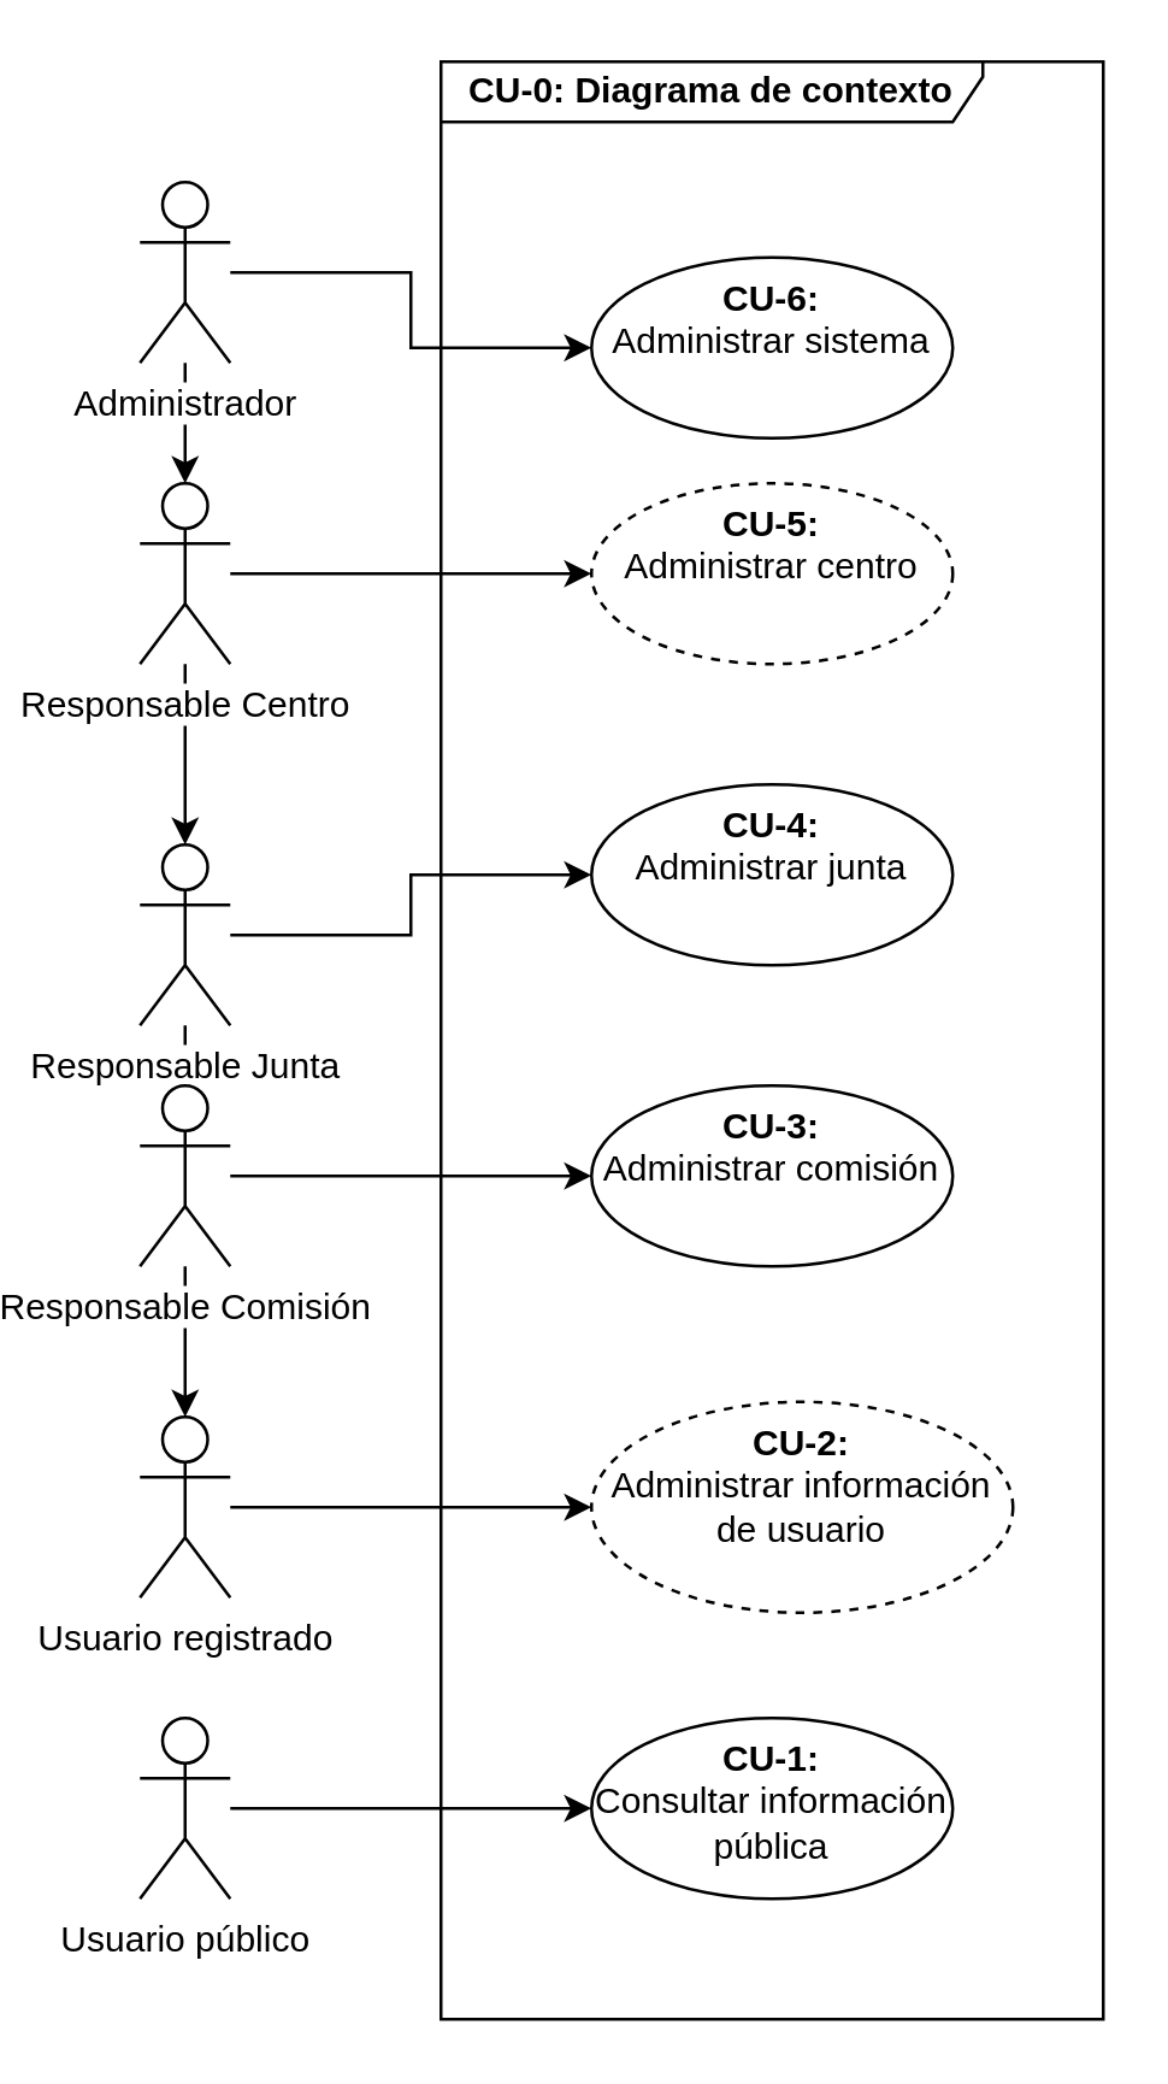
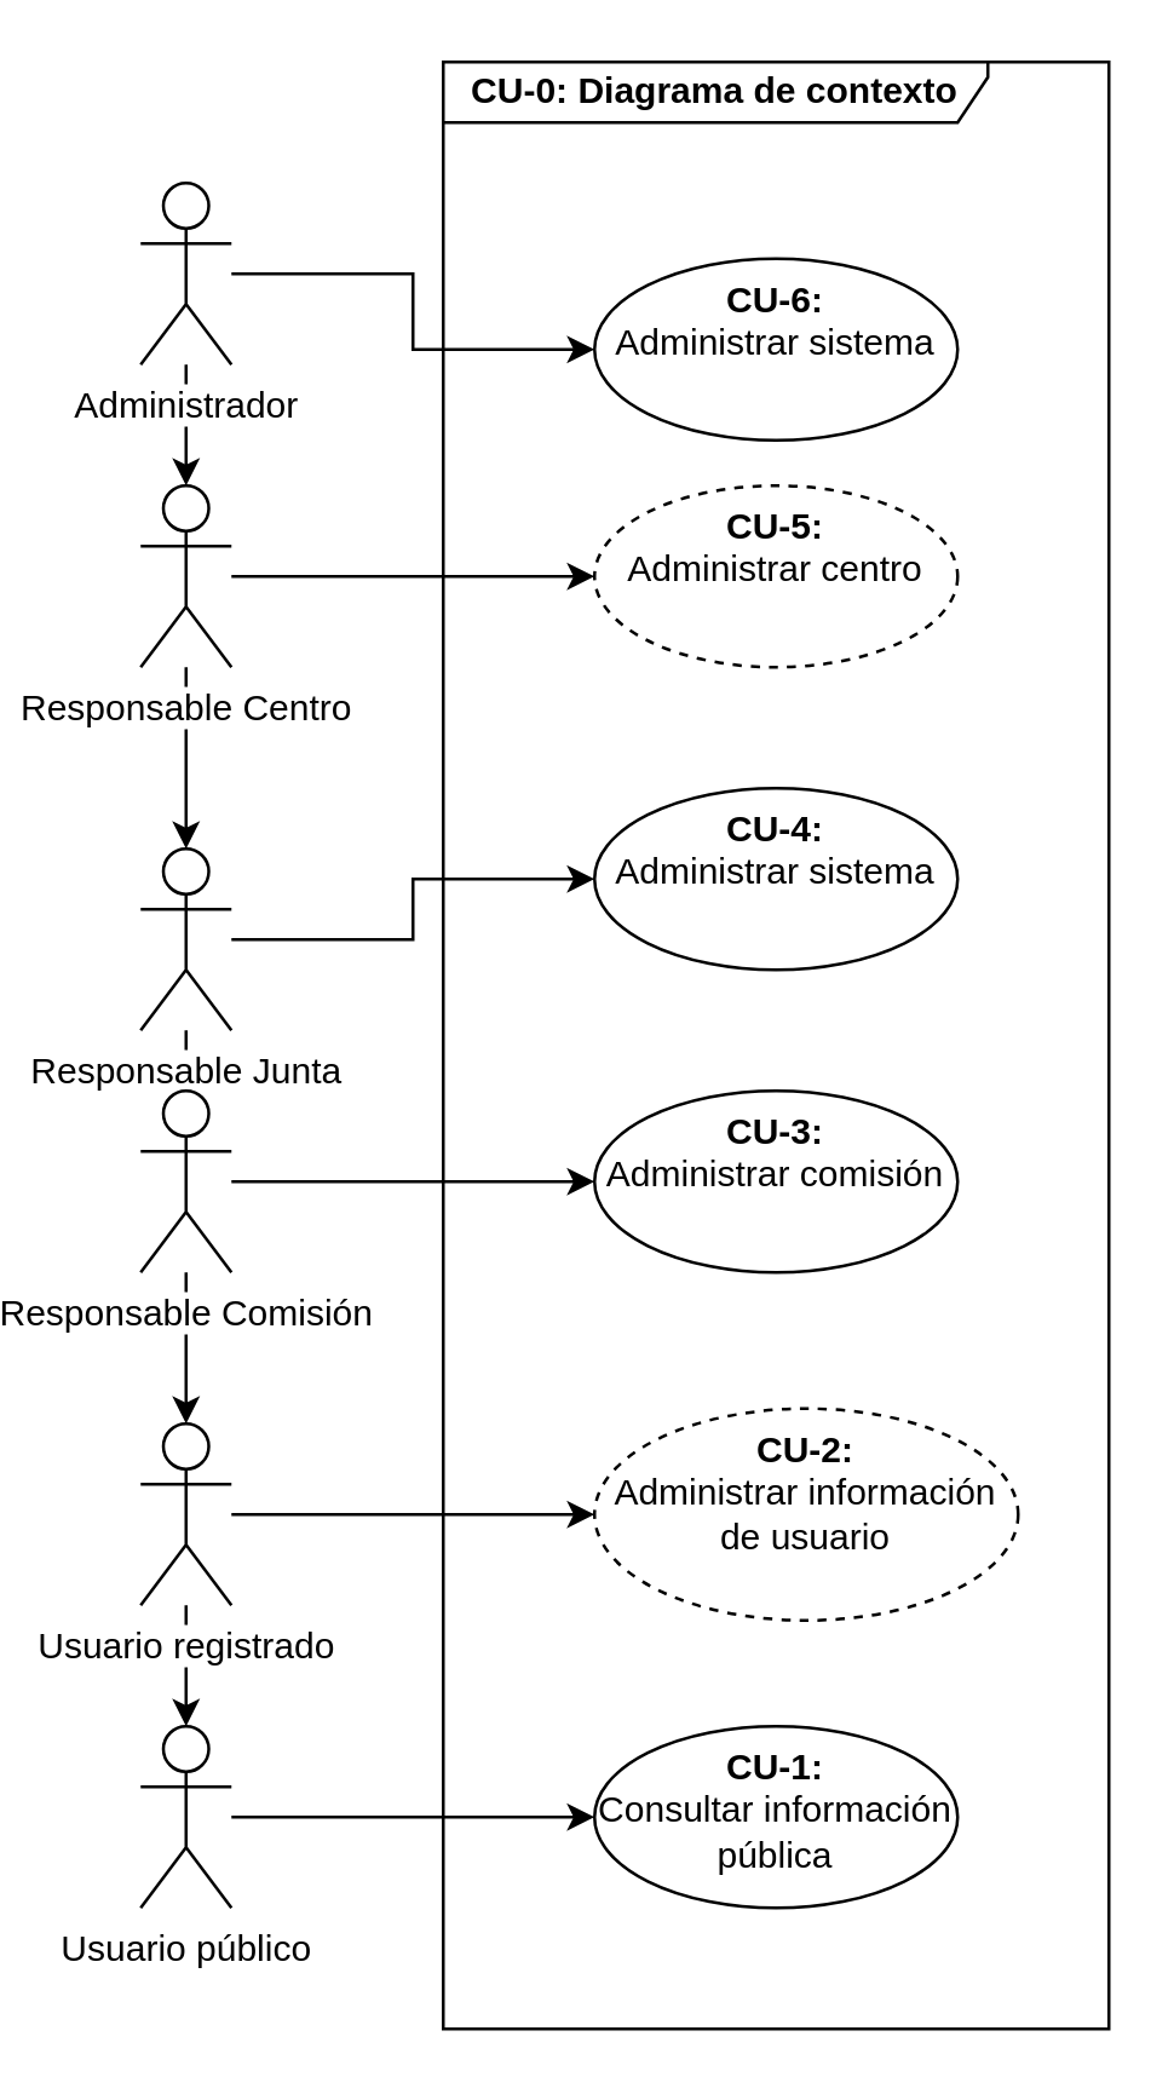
- <mxCell id="15" value="&lt;b&gt;CU-4:&lt;br&gt;&lt;/b&gt;Administrar junta" style="ellipse;whiteSpace=wrap;html=1;verticalAlign=top;" parent="1" vertex="1"><mxGeometry x="170" y="260" width="120" height="60" as="geometry" /></mxCell>
+ <mxCell id="15" value="&lt;b&gt;CU-4:&lt;br&gt;&lt;/b&gt;Administrar sistema" style="ellipse;whiteSpace=wrap;html=1;verticalAlign=top;" parent="1" vertex="1"><mxGeometry x="170" y="260" width="120" height="60" as="geometry" /></mxCell>
+ <mxCell id="19" value="" style="edgeStyle=orthogonalEdgeStyle;rounded=0;orthogonalLoop=1;jettySize=auto;html=1;" parent="1" source="21" target="23" edge="1"><mxGeometry relative="1" as="geometry" /></mxCell>
